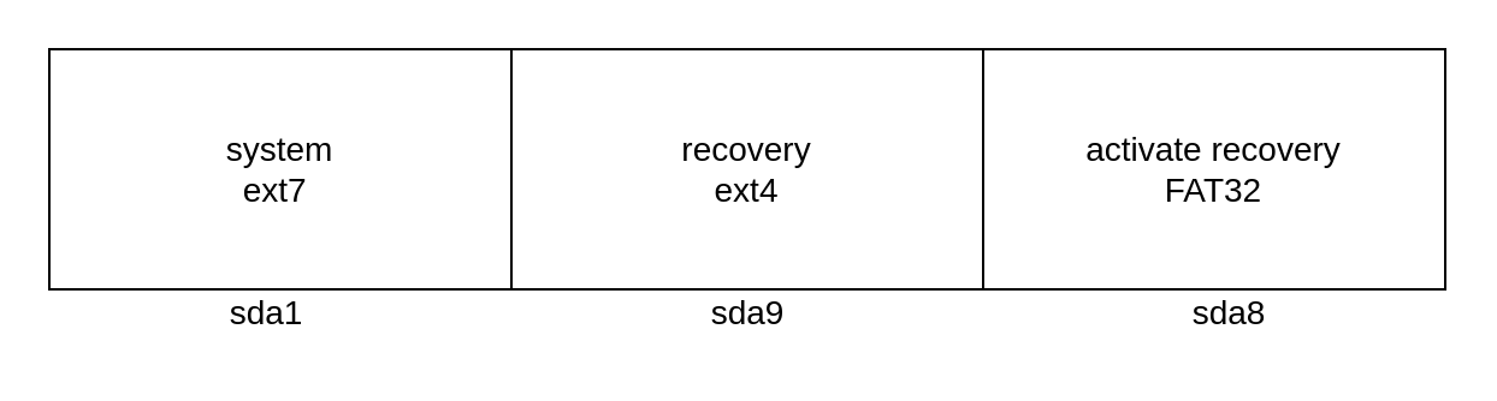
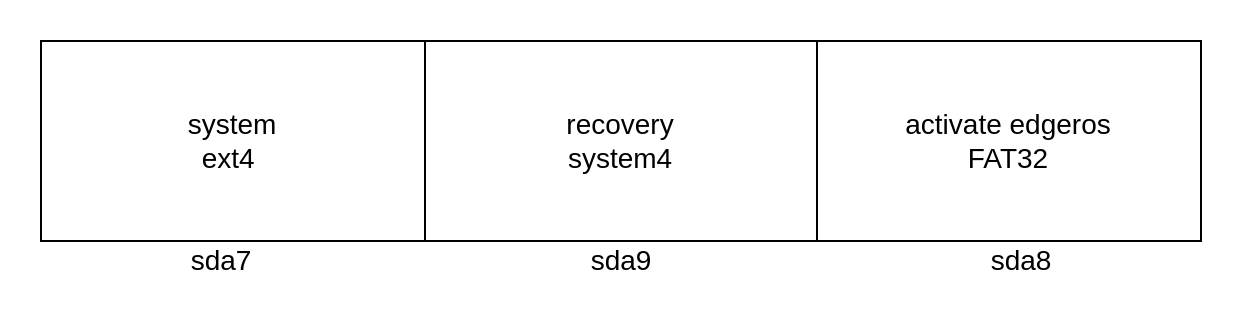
- <mxCell id="4" value="&lt;font style=&quot;font-size: 14px;&quot;&gt;system&lt;br&gt;ext7&amp;nbsp;&lt;/font&gt;" style="shape=partialRectangle;html=1;whiteSpace=wrap;connectable=0;overflow=hidden;fillColor=none;top=0;left=0;bottom=0;right=0;pointerEvents=1;" vertex="1" parent="3"><mxGeometry width="192" height="100" as="geometry"><mxRectangle width="192" height="100" as="alternateBounds" /></mxGeometry></mxCell>
+ <mxCell id="4" value="&lt;font style=&quot;font-size: 14px;&quot;&gt;system&lt;br&gt;ext4&amp;nbsp;&lt;/font&gt;" style="shape=partialRectangle;html=1;whiteSpace=wrap;connectable=0;overflow=hidden;fillColor=none;top=0;left=0;bottom=0;right=0;pointerEvents=1;" vertex="1" parent="3"><mxGeometry width="192" height="100" as="geometry"><mxRectangle width="192" height="100" as="alternateBounds" /></mxGeometry></mxCell>
- <mxCell id="5" value="&lt;font style=&quot;font-size: 14px;&quot;&gt;recovery&lt;br&gt;ext4&lt;/font&gt;" style="shape=partialRectangle;html=1;whiteSpace=wrap;connectable=0;overflow=hidden;fillColor=none;top=0;left=0;bottom=0;right=0;pointerEvents=1;" vertex="1" parent="3"><mxGeometry x="192" width="196" height="100" as="geometry"><mxRectangle width="196" height="100" as="alternateBounds" /></mxGeometry></mxCell>
+ <mxCell id="5" value="&lt;font style=&quot;font-size: 14px;&quot;&gt;recovery&lt;br&gt;system4&lt;/font&gt;" style="shape=partialRectangle;html=1;whiteSpace=wrap;connectable=0;overflow=hidden;fillColor=none;top=0;left=0;bottom=0;right=0;pointerEvents=1;" vertex="1" parent="3"><mxGeometry x="192" width="196" height="100" as="geometry"><mxRectangle width="196" height="100" as="alternateBounds" /></mxGeometry></mxCell>
- <mxCell id="6" value="&lt;font style=&quot;font-size: 14px;&quot;&gt;activate recovery&lt;br&gt;FAT32&lt;/font&gt;" style="shape=partialRectangle;html=1;whiteSpace=wrap;connectable=0;overflow=hidden;fillColor=none;top=0;left=0;bottom=0;right=0;pointerEvents=1;" vertex="1" parent="3"><mxGeometry x="388" width="192" height="100" as="geometry"><mxRectangle width="192" height="100" as="alternateBounds" /></mxGeometry></mxCell>
+ <mxCell id="6" value="&lt;font style=&quot;font-size: 14px;&quot;&gt;activate edgeros&lt;br&gt;FAT32&lt;/font&gt;" style="shape=partialRectangle;html=1;whiteSpace=wrap;connectable=0;overflow=hidden;fillColor=none;top=0;left=0;bottom=0;right=0;pointerEvents=1;" vertex="1" parent="3"><mxGeometry x="388" width="192" height="100" as="geometry"><mxRectangle width="192" height="100" as="alternateBounds" /></mxGeometry></mxCell>
- <mxCell id="7" value="sda1" style="text;html=1;align=center;verticalAlign=middle;resizable=0;points=[];autosize=1;strokeColor=none;fillColor=none;fontSize=14;" vertex="1" parent="1"><mxGeometry x="85" y="115" width="50" height="30" as="geometry" /></mxCell>
+ <mxCell id="7" value="sda7" style="text;html=1;align=center;verticalAlign=middle;resizable=0;points=[];autosize=1;strokeColor=none;fillColor=none;fontSize=14;" vertex="1" parent="1"><mxGeometry x="85" y="115" width="50" height="30" as="geometry" /></mxCell>
